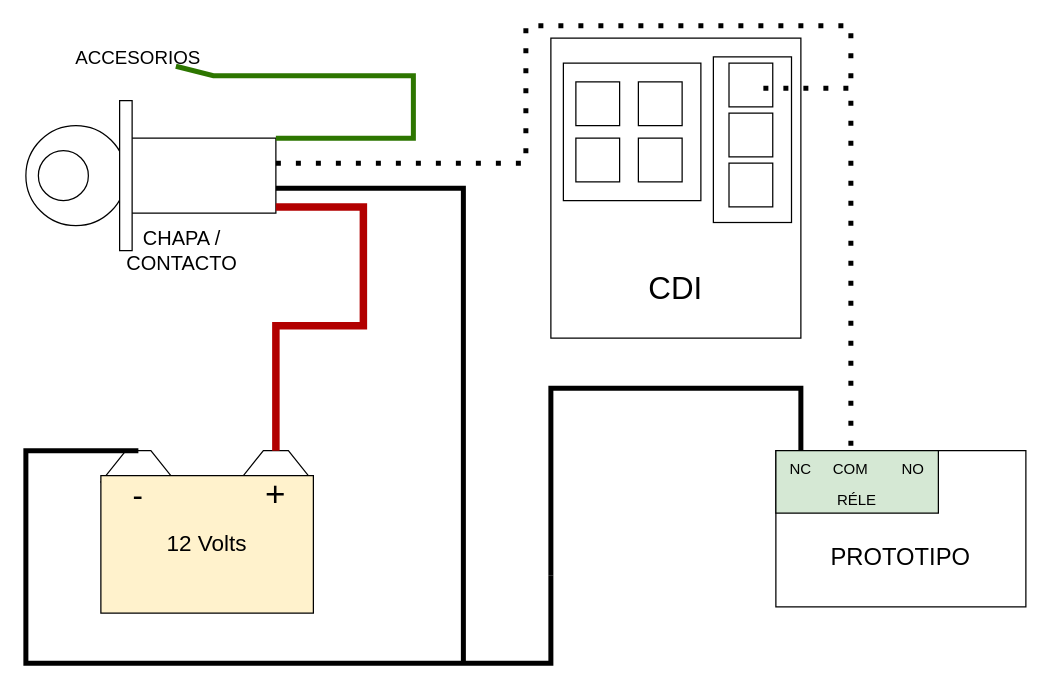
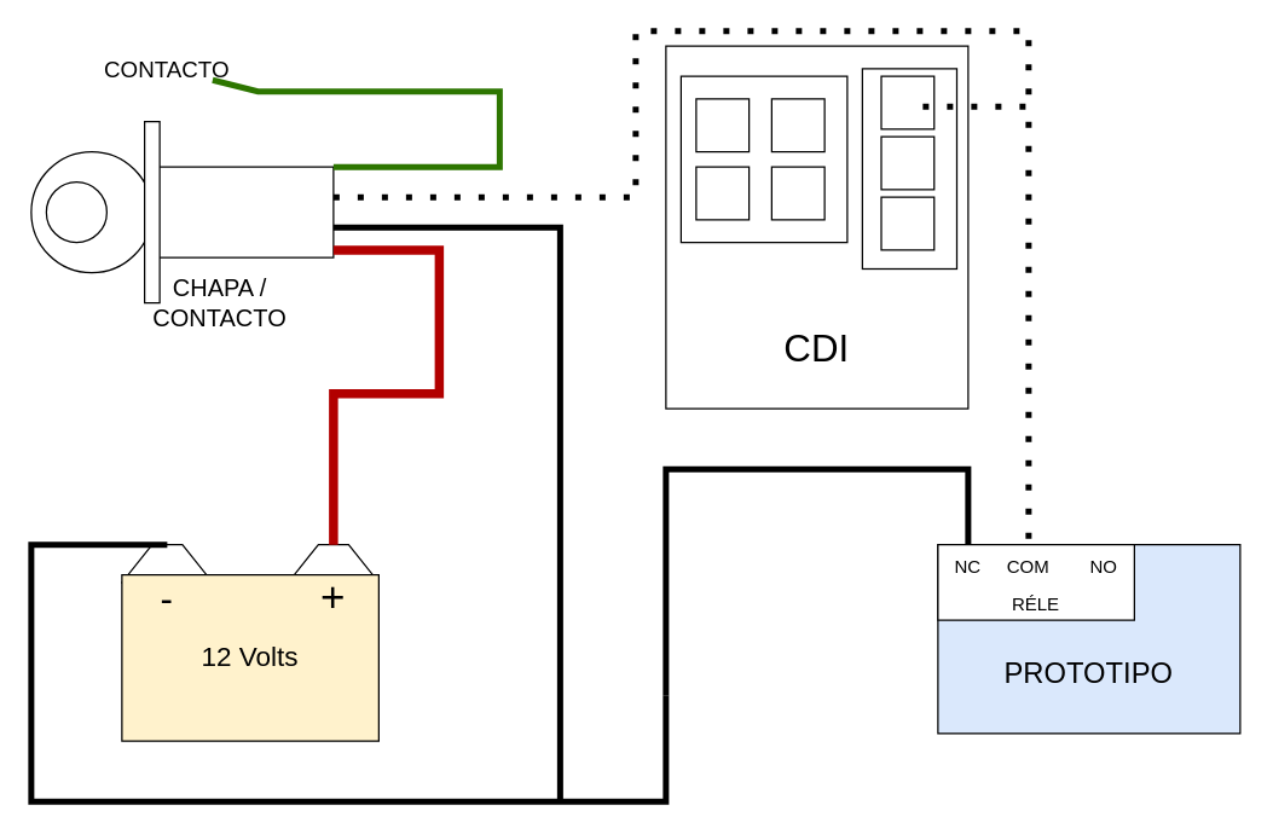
- <mxCell id="36" value="ACCESORIOS" style="text;html=1;align=center;verticalAlign=middle;whiteSpace=wrap;rounded=0;fontSize=15;" vertex="1" parent="1"><mxGeometry x="80" y="30" width="60" height="30" as="geometry" /></mxCell>
+ <mxCell id="36" value="CONTACTO" style="text;html=1;align=center;verticalAlign=middle;whiteSpace=wrap;rounded=0;fontSize=15;" vertex="1" parent="1"><mxGeometry x="80" y="30" width="60" height="30" as="geometry" /></mxCell>
- <mxCell id="27" value="&lt;div&gt;&lt;br&gt;&lt;/div&gt;&lt;div&gt;&lt;br&gt;&lt;/div&gt;RÉLE" style="rounded=0;whiteSpace=wrap;html=1;fillColor=#d5e8d4;" vertex="1" parent="1"><mxGeometry x="620" y="360" width="130" height="50" as="geometry" /></mxCell>
+ <mxCell id="27" value="&lt;div&gt;&lt;br&gt;&lt;/div&gt;&lt;div&gt;&lt;br&gt;&lt;/div&gt;RÉLE" style="rounded=0;whiteSpace=wrap;html=1;" vertex="1" parent="1"><mxGeometry x="620" y="360" width="130" height="50" as="geometry" /></mxCell>
- <mxCell id="26" value="&lt;div&gt;&lt;font style=&quot;font-size: 19px;&quot;&gt;&lt;br&gt;&lt;/font&gt;&lt;/div&gt;&lt;font style=&quot;font-size: 19px;&quot;&gt;&lt;div&gt;&lt;font style=&quot;font-size: 19px;&quot;&gt;&lt;br&gt;&lt;/font&gt;&lt;/div&gt;PROTOTIPO&lt;/font&gt;" style="rounded=0;whiteSpace=wrap;html=1;" vertex="1" parent="1"><mxGeometry x="620" y="360" width="200" height="125" as="geometry" /></mxCell>
+ <mxCell id="26" value="&lt;div&gt;&lt;font style=&quot;font-size: 19px;&quot;&gt;&lt;br&gt;&lt;/font&gt;&lt;/div&gt;&lt;font style=&quot;font-size: 19px;&quot;&gt;&lt;div&gt;&lt;font style=&quot;font-size: 19px;&quot;&gt;&lt;br&gt;&lt;/font&gt;&lt;/div&gt;PROTOTIPO&lt;/font&gt;" style="rounded=0;whiteSpace=wrap;html=1;fillColor=#dae8fc;" vertex="1" parent="1"><mxGeometry x="620" y="360" width="200" height="125" as="geometry" /></mxCell>
